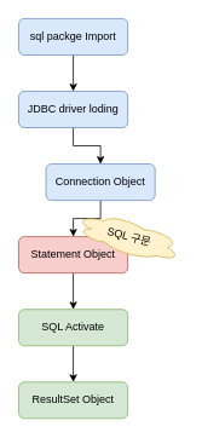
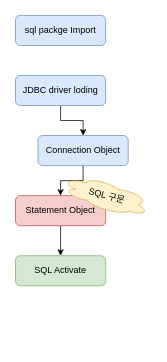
- <mxCell id="2" style="edgeStyle=orthogonalEdgeStyle;rounded=0;orthogonalLoop=1;jettySize=auto;html=1;entryX=0.5;entryY=0;entryDx=0;entryDy=0;" edge="1" parent="1" source="3" target="5"><mxGeometry relative="1" as="geometry" /></mxCell>
- <mxCell id="11" style="edgeStyle=orthogonalEdgeStyle;rounded=0;orthogonalLoop=1;jettySize=auto;html=1;entryX=0.5;entryY=0;entryDx=0;entryDy=0;" edge="1" parent="1" source="12" target="13"><mxGeometry relative="1" as="geometry" /></mxCell>
- <mxCell id="13" value="ResultSet Object" style="rounded=1;whiteSpace=wrap;html=1;fillColor=#d5e8d4;strokeColor=#82b366;" vertex="1" parent="1"><mxGeometry x="20" y="420" width="120" height="40" as="geometry" /></mxCell>
